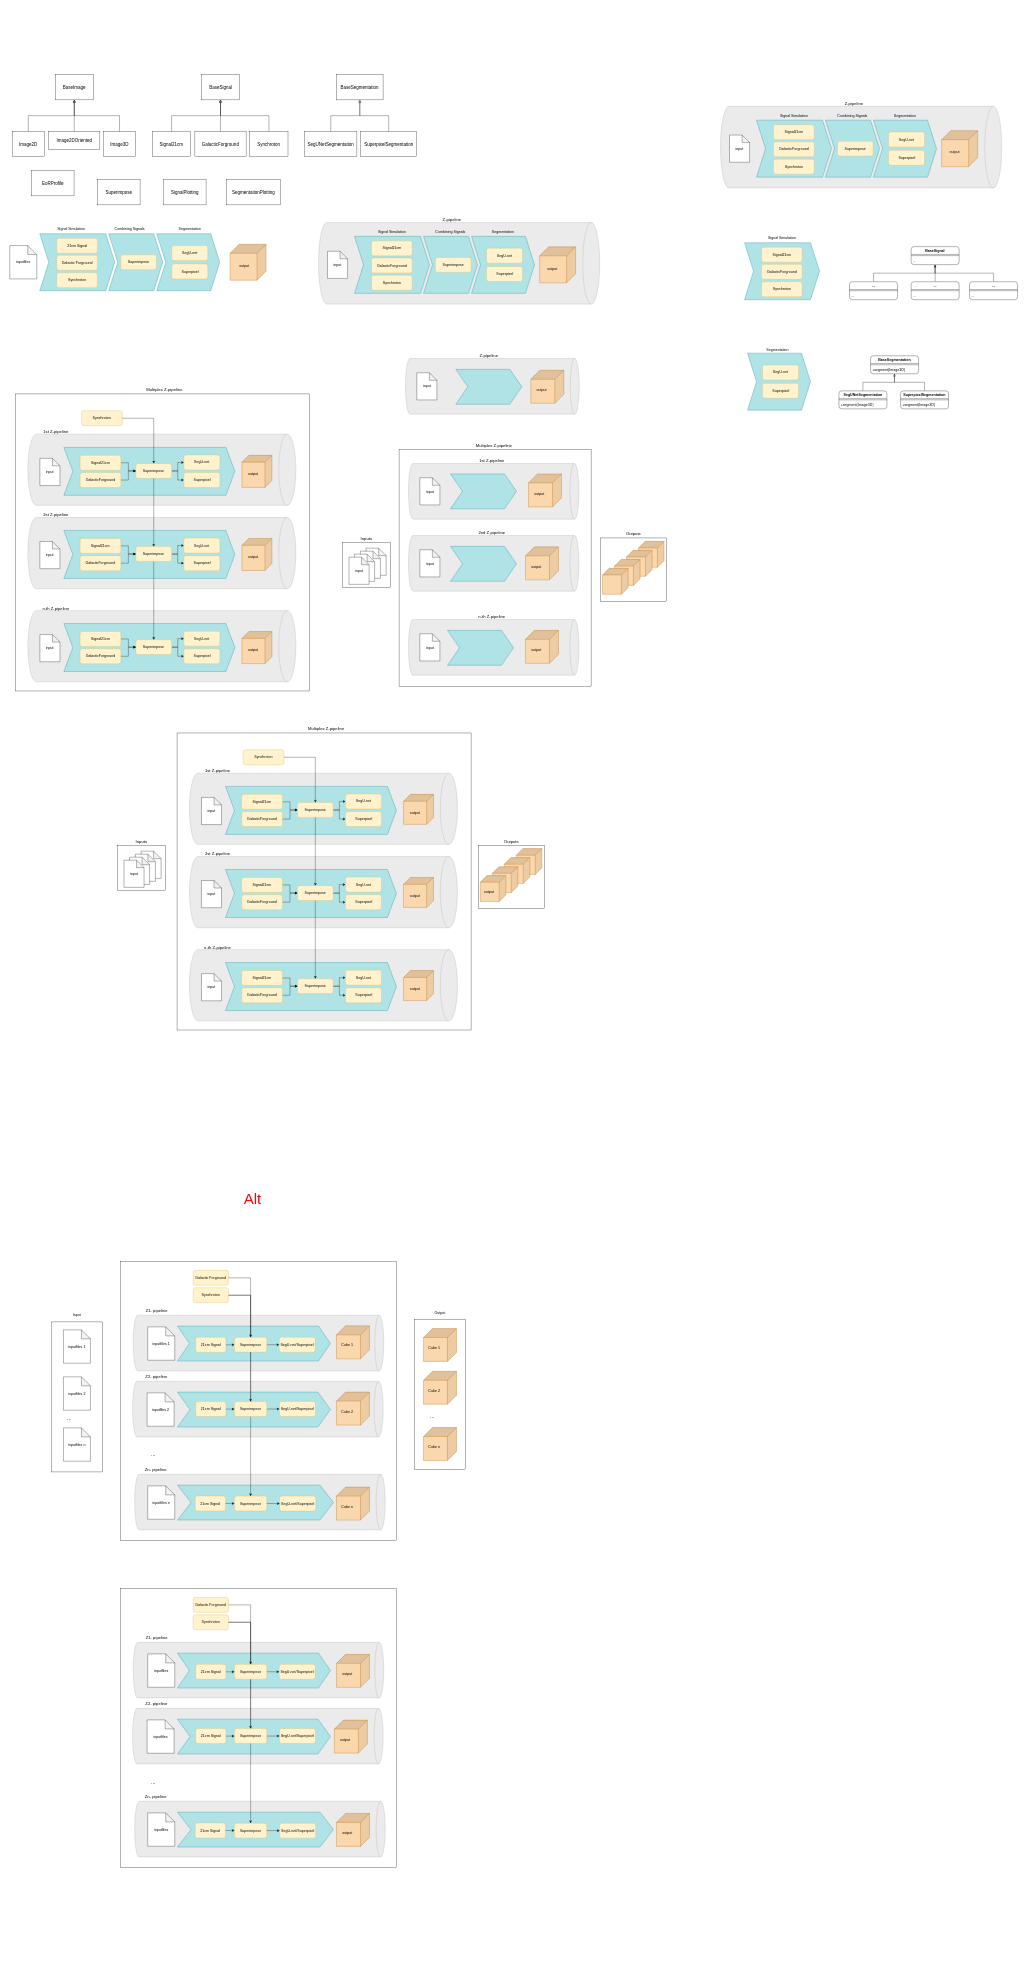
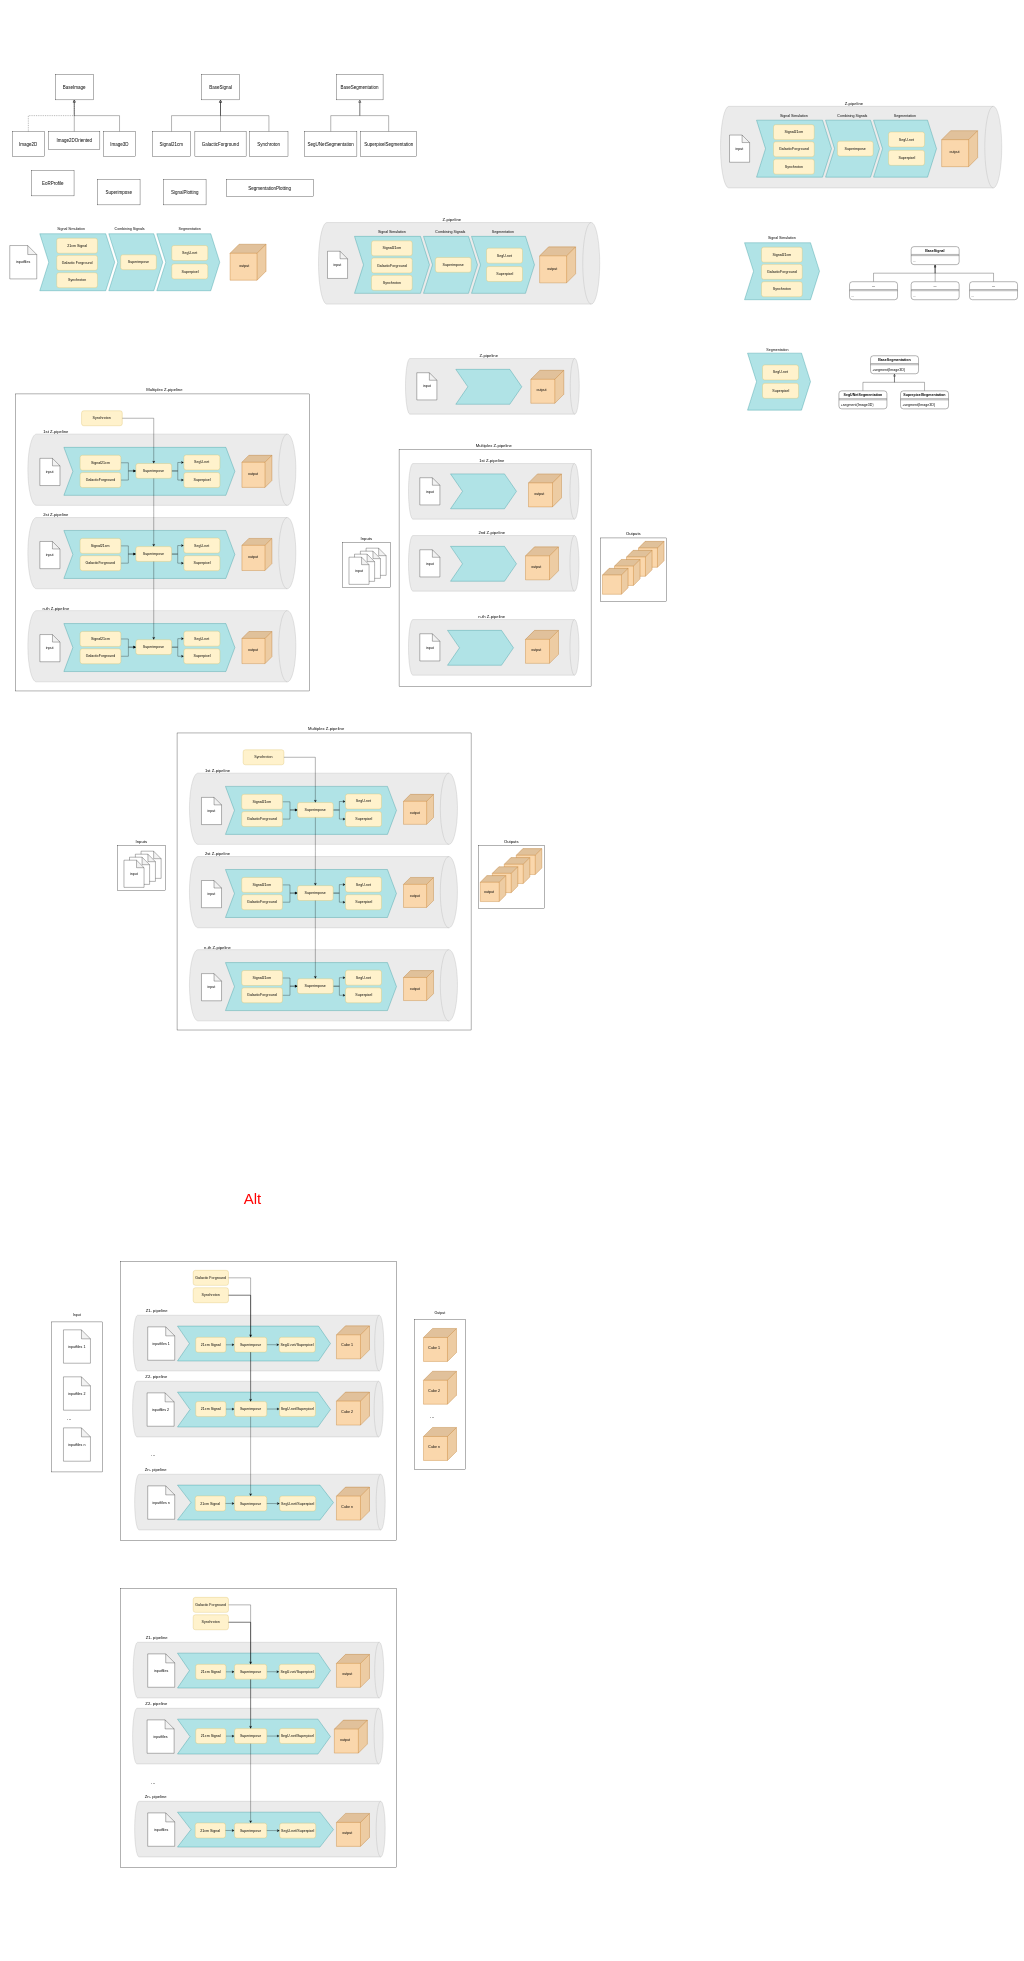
- <mxCell id="141" style="edgeStyle=orthogonalEdgeStyle;orthogonalLoop=1;jettySize=auto;html=1;exitX=0.5;exitY=0;exitDx=0;exitDy=0;entryX=0.5;entryY=1;entryDx=0;entryDy=0;rounded=0;endArrow=block;endFill=0;" edge="1" parent="134" source="138" target="135"><mxGeometry relative="1" as="geometry" /></mxCell>
+ <mxCell id="141" style="edgeStyle=orthogonalEdgeStyle;orthogonalLoop=1;jettySize=auto;html=1;exitX=0.5;exitY=0;exitDx=0;exitDy=0;entryX=0.5;entryY=1;entryDx=0;entryDy=0;rounded=0;endArrow=block;endFill=0;dashed=1;" edge="1" parent="134" source="138" target="135"><mxGeometry relative="1" as="geometry" /></mxCell>
- <mxCell id="140" style="edgeStyle=orthogonalEdgeStyle;rounded=0;orthogonalLoop=1;jettySize=auto;html=1;exitX=0.5;exitY=0;exitDx=0;exitDy=0;entryX=0.5;entryY=1;entryDx=0;entryDy=0;endArrow=block;endFill=0;" edge="1" parent="134" source="137" target="135"><mxGeometry relative="1" as="geometry"><mxPoint x="267.363" y="90.884" as="targetPoint" /></mxGeometry></mxCell>
+ <mxCell id="140" style="edgeStyle=orthogonalEdgeStyle;rounded=0;orthogonalLoop=1;jettySize=auto;html=1;exitX=0.5;exitY=0;exitDx=0;exitDy=0;entryX=0.5;entryY=1;entryDx=0;entryDy=0;endArrow=diamond;endFill=0;" edge="1" parent="134" source="137" target="135"><mxGeometry relative="1" as="geometry"><mxPoint x="267.363" y="90.884" as="targetPoint" /></mxGeometry></mxCell>
- <mxCell id="133" value="&lt;font style=&quot;font-size: 15px;&quot;&gt;SegmentationPlotting&lt;/font&gt;" style="rounded=0;whiteSpace=wrap;html=1;" vertex="1" parent="129"><mxGeometry x="732.661" y="350" width="180.834" height="83.897" as="geometry" /></mxCell>
+ <mxCell id="133" value="&lt;font style=&quot;font-size: 15px;&quot;&gt;SegmentationPlotting&lt;/font&gt;" style="rounded=0;whiteSpace=wrap;html=1;" vertex="1" parent="129"><mxGeometry x="732.661" y="350" width="290" height="55" as="geometry" /></mxCell>
